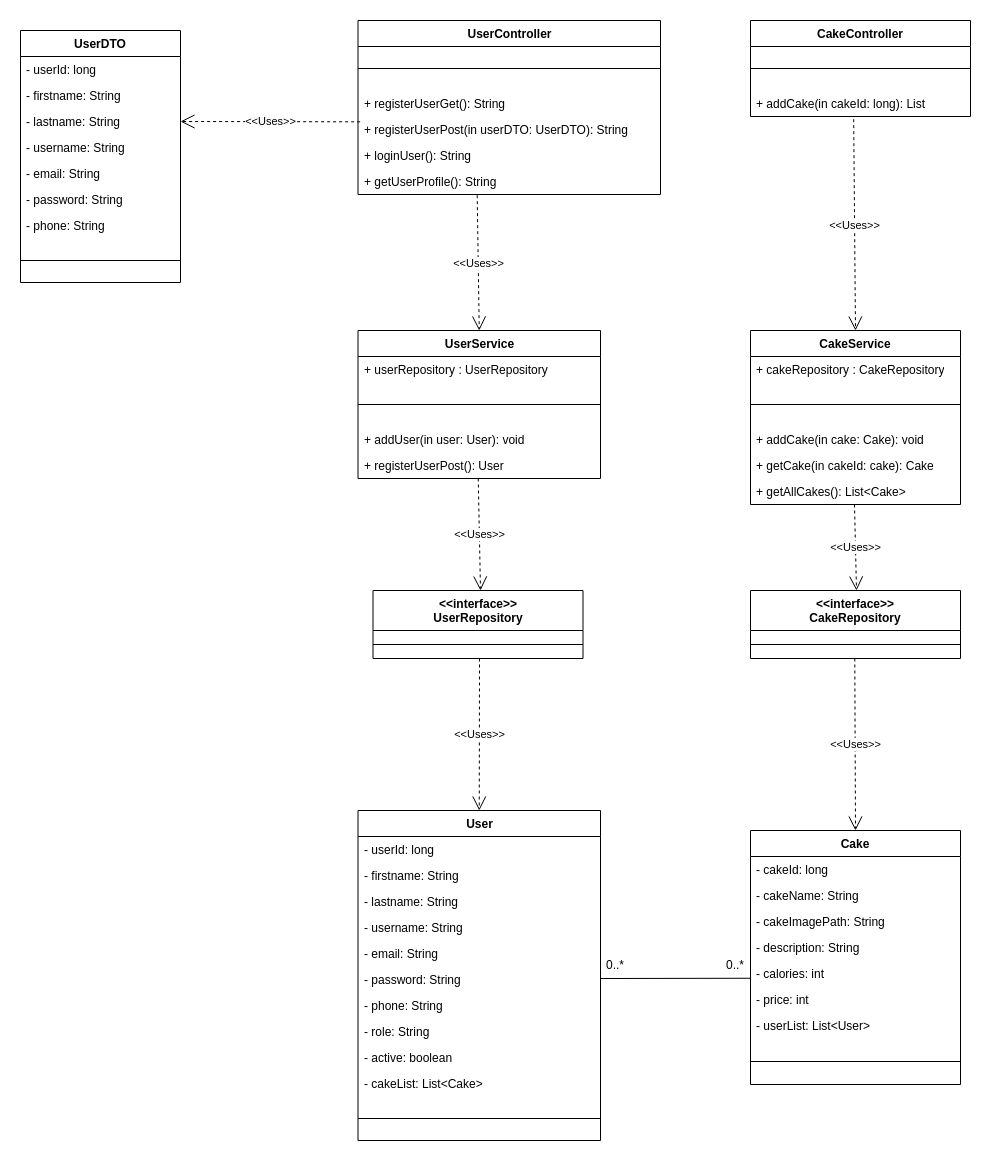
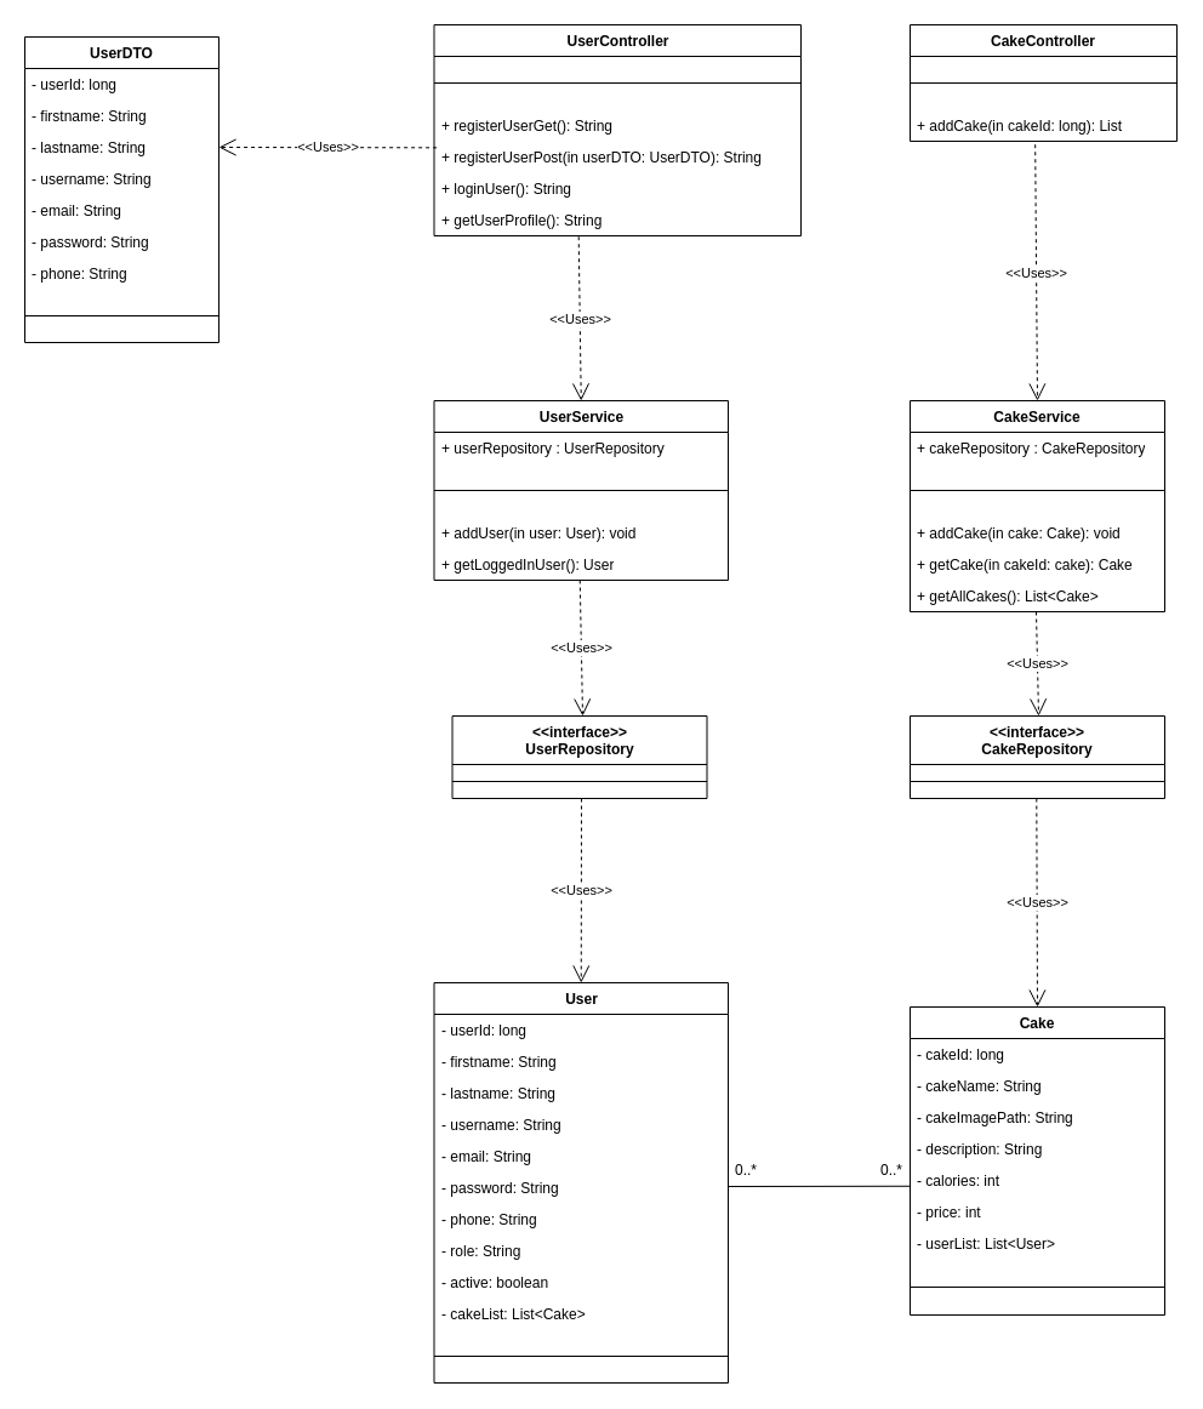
- <mxCell id="30" value="+ registerUserPost(): User" style="text;strokeColor=none;fillColor=none;align=left;verticalAlign=top;spacingLeft=4;spacingRight=4;overflow=hidden;rotatable=0;points=[[0,0.5],[1,0.5]];portConstraint=eastwest;whiteSpace=wrap;html=1;" vertex="1" parent="26"><mxGeometry y="122" width="242.5" height="26" as="geometry" /></mxCell>
+ <mxCell id="30" value="+ getLoggedInUser(): User" style="text;strokeColor=none;fillColor=none;align=left;verticalAlign=top;spacingLeft=4;spacingRight=4;overflow=hidden;rotatable=0;points=[[0,0.5],[1,0.5]];portConstraint=eastwest;whiteSpace=wrap;html=1;" vertex="1" parent="26"><mxGeometry y="122" width="242.5" height="26" as="geometry" /></mxCell>
